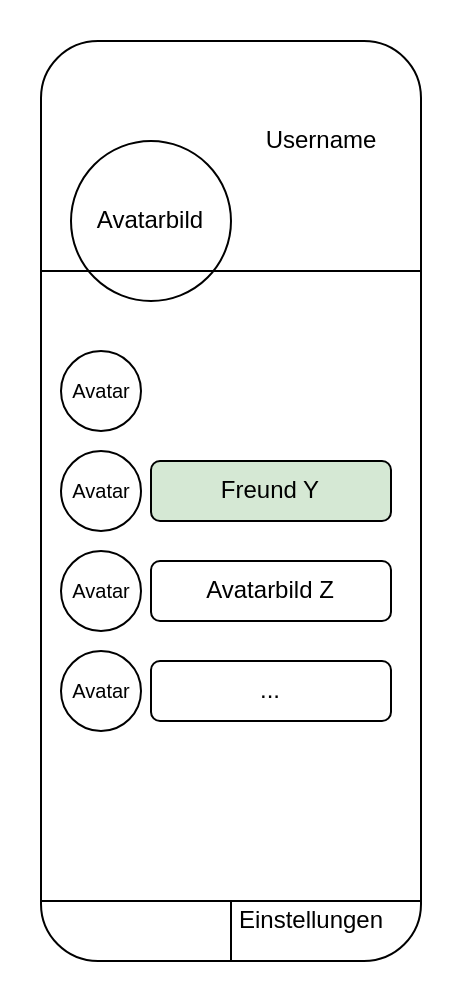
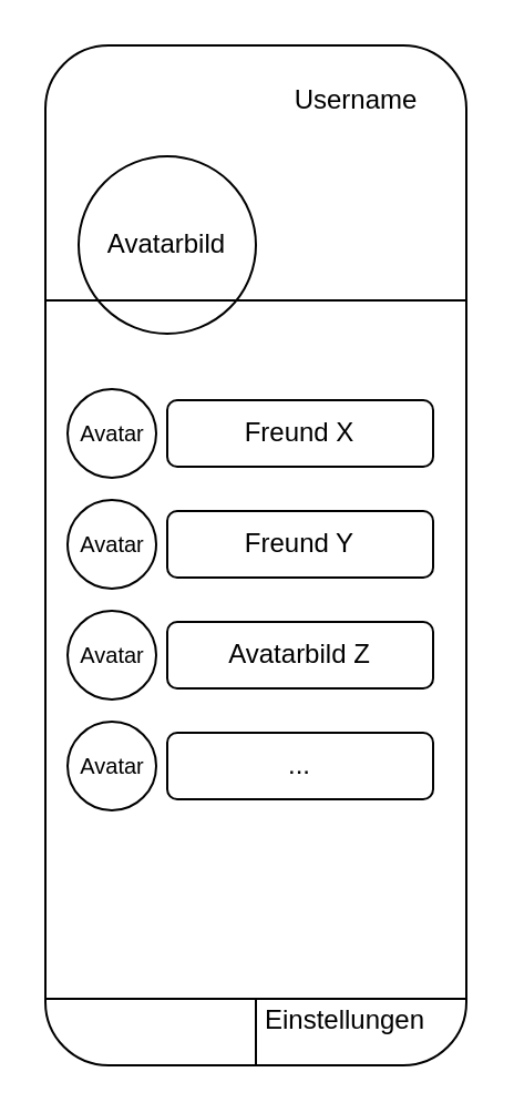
- <mxCell id="4" value="Username" style="text;html=1;align=center;verticalAlign=middle;resizable=0;points=[];autosize=1;strokeColor=none;fillColor=none;" vertex="1" parent="1"><mxGeometry x="125" y="60" width="70" height="20" as="geometry" /></mxCell>
+ <mxCell id="4" value="Username" style="text;html=1;align=center;verticalAlign=middle;resizable=0;points=[];autosize=1;strokeColor=none;fillColor=none;" vertex="1" parent="1"><mxGeometry x="125" y="35" width="70" height="20" as="geometry" /></mxCell>
+ <mxCell id="7" value="Freund X" style="rounded=1;whiteSpace=wrap;html=1;" vertex="1" parent="1"><mxGeometry x="75" y="180" width="120" height="30" as="geometry" /></mxCell>
- <mxCell id="6" value="Freund Y" style="rounded=1;whiteSpace=wrap;html=1;fillColor=#d5e8d4;" vertex="1" parent="1"><mxGeometry x="75" y="230" width="120" height="30" as="geometry" /></mxCell>
+ <mxCell id="6" value="Freund Y" style="rounded=1;whiteSpace=wrap;html=1;" vertex="1" parent="1"><mxGeometry x="75" y="230" width="120" height="30" as="geometry" /></mxCell>
